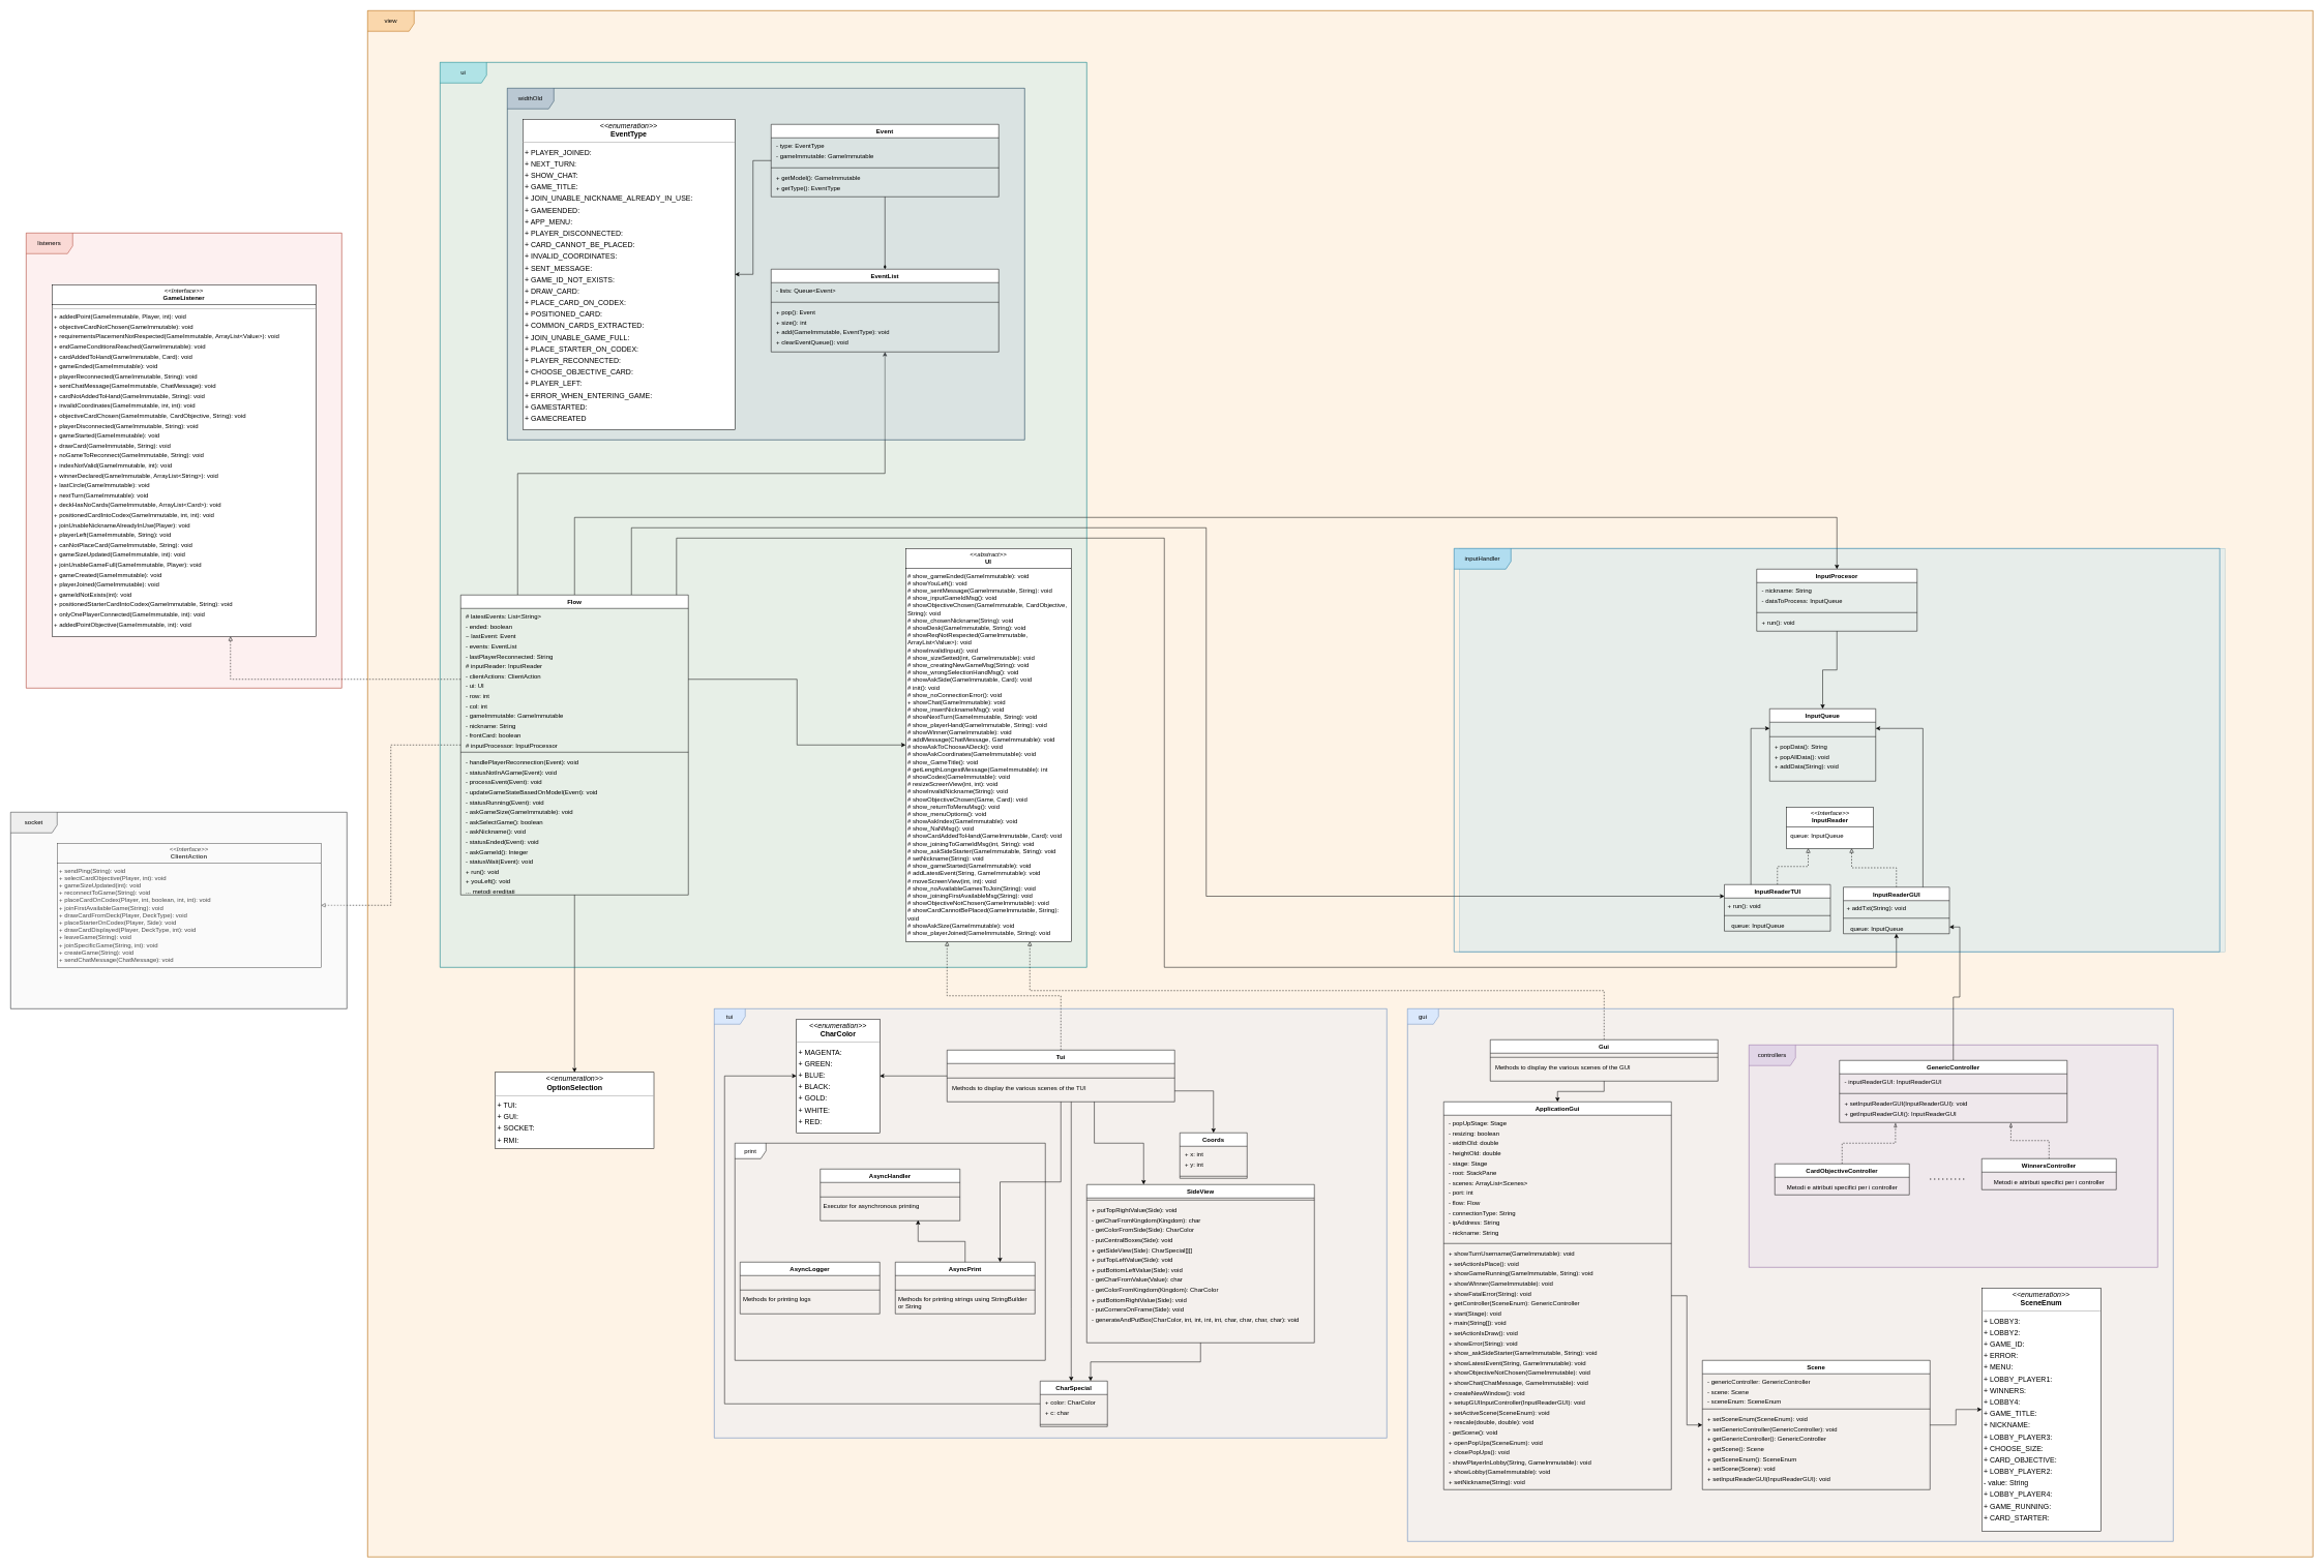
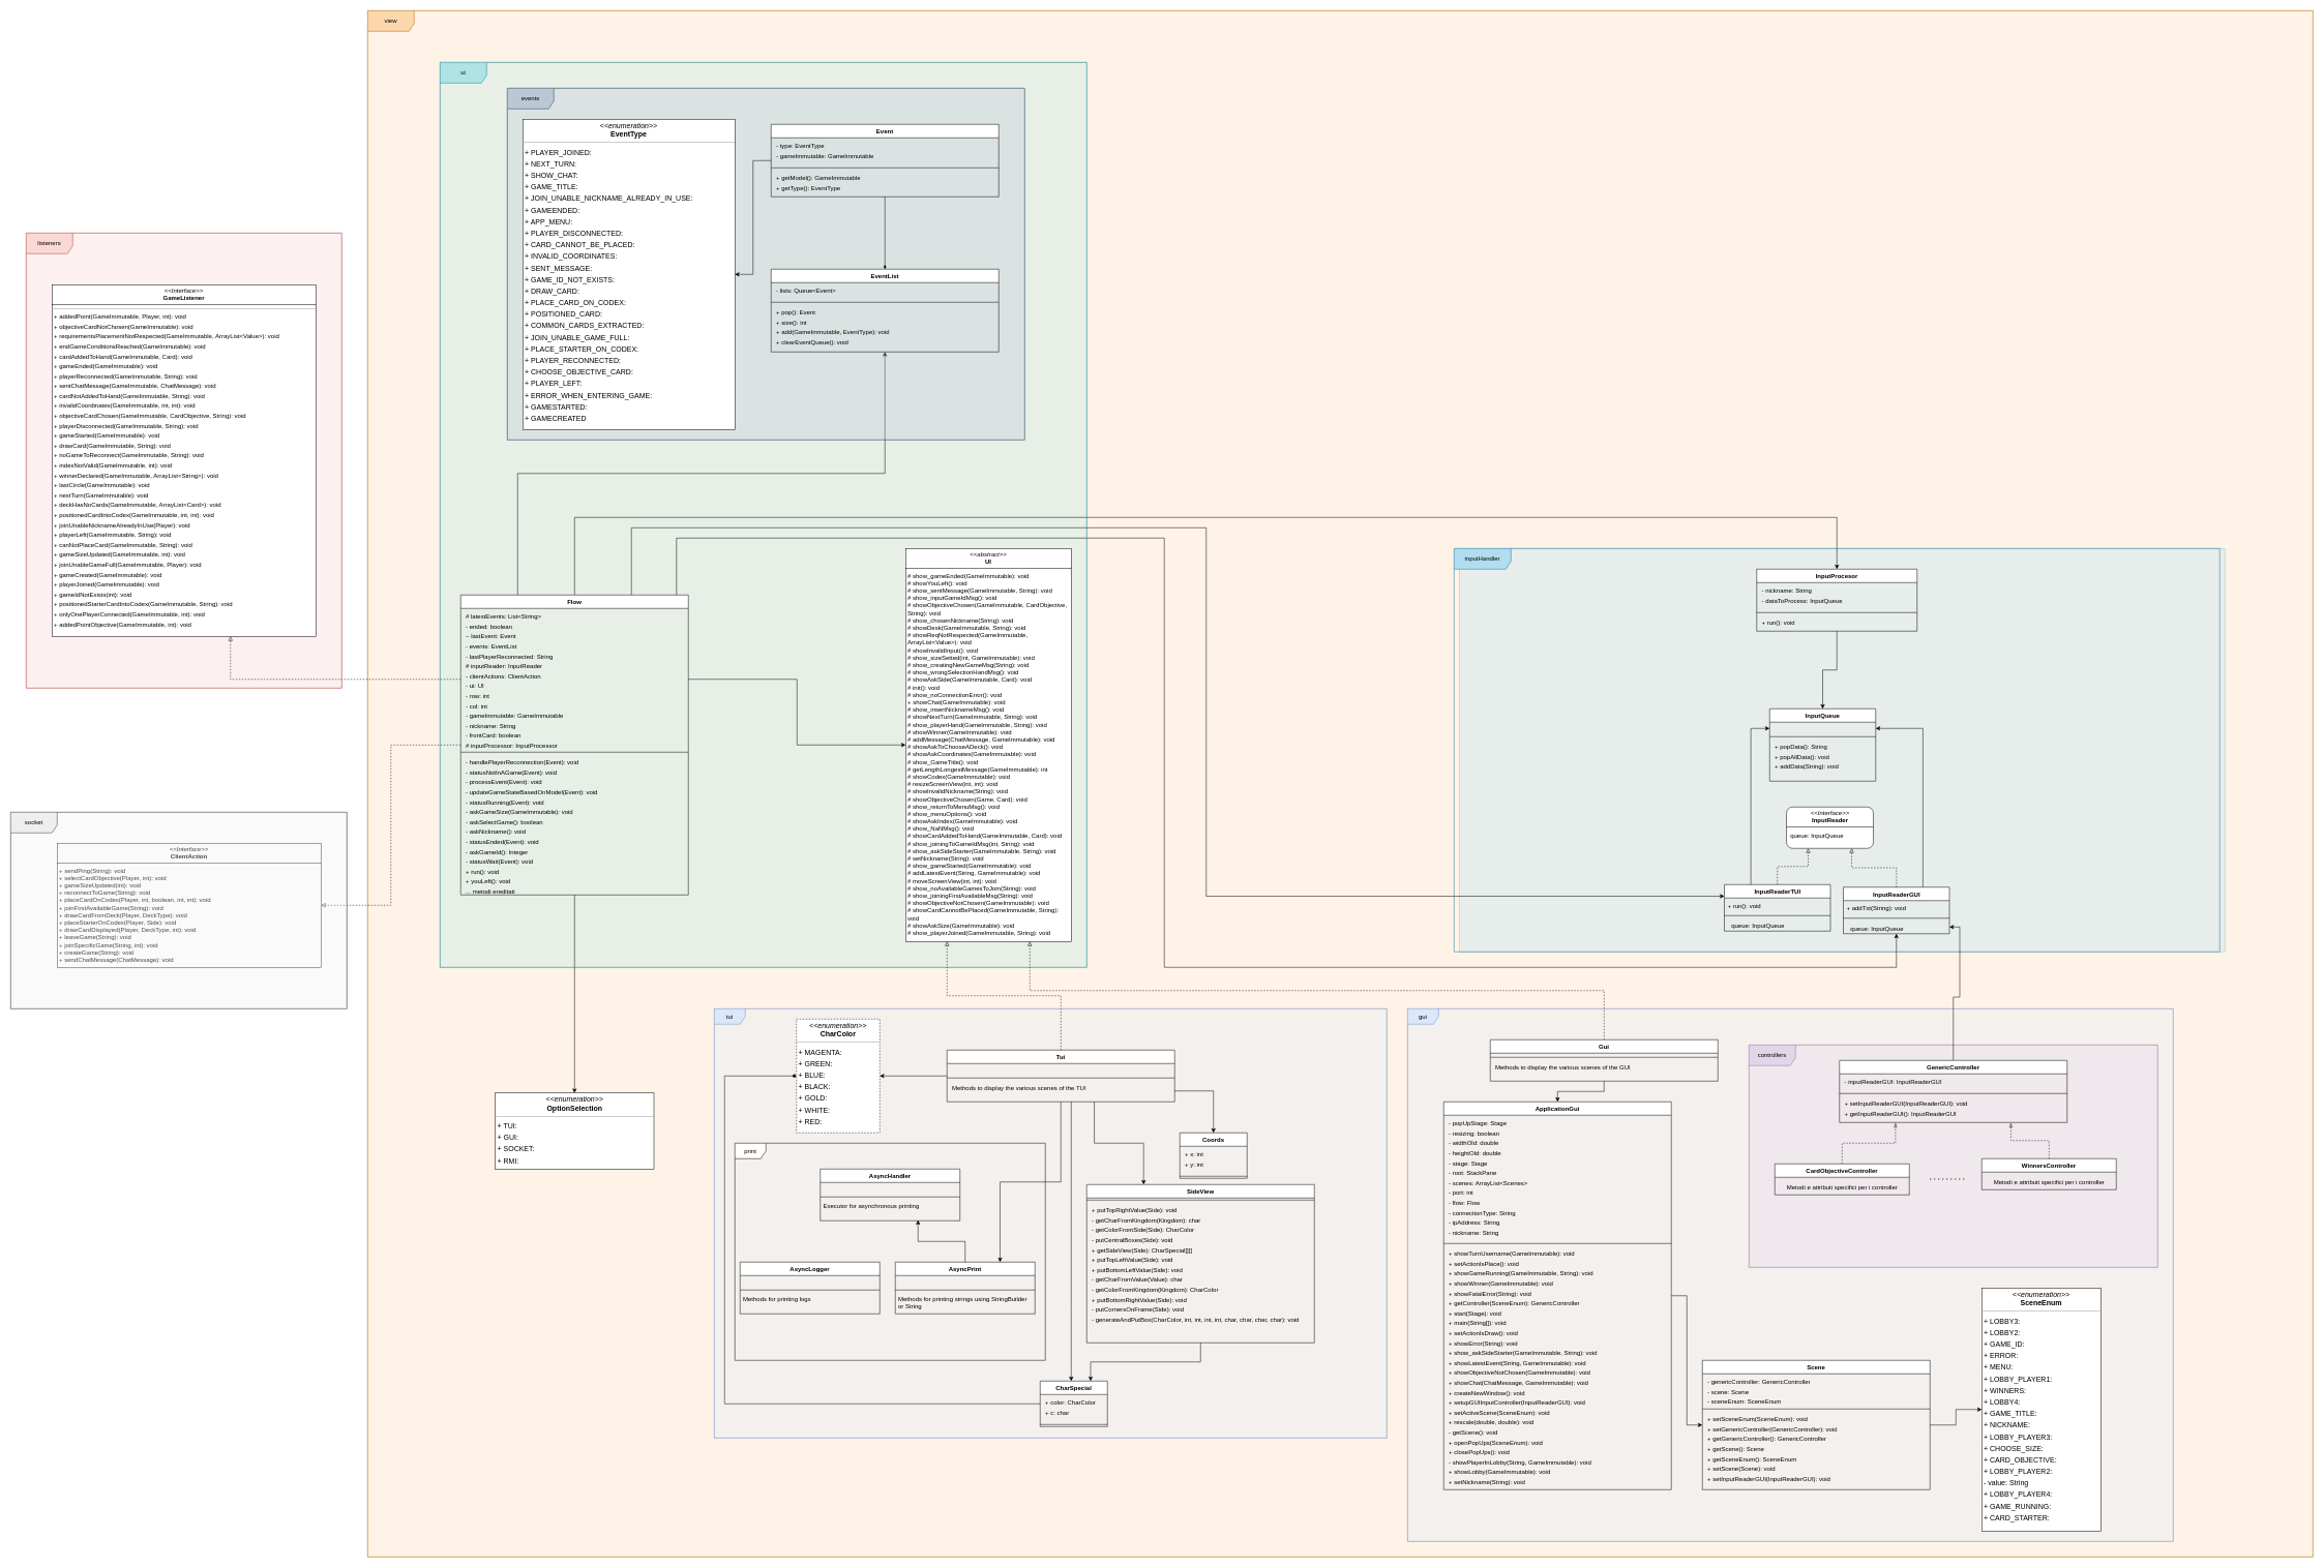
- <mxCell id="123" value="widthOld" style="shape=umlFrame;whiteSpace=wrap;html=1;pointerEvents=0;width=90;height=40;fillColor=#bac8d3;strokeColor=#23445d;" parent="1" vertex="1"><mxGeometry x="980" y="170" width="1000" height="680" as="geometry" /></mxCell>
+ <mxCell id="123" value="events" style="shape=umlFrame;whiteSpace=wrap;html=1;pointerEvents=0;width=90;height=40;fillColor=#bac8d3;strokeColor=#23445d;" parent="1" vertex="1"><mxGeometry x="980" y="170" width="1000" height="680" as="geometry" /></mxCell>
- <mxCell id="108" value="&lt;p style=&quot;margin:0px;margin-top:4px;text-align:center;&quot;&gt;&lt;i&gt;&amp;lt;&amp;lt;Interface&amp;gt;&amp;gt;&lt;/i&gt;&lt;br&gt;&lt;b&gt;InputReader&lt;/b&gt;&lt;/p&gt;&lt;hr size=&quot;1&quot; style=&quot;border-style:solid;&quot;&gt;&lt;p style=&quot;margin:0 0 0 4px;line-height:1.6;&quot;&gt;&amp;nbsp;queue: InputQueue&lt;/p&gt;" style="verticalAlign=top;align=left;overflow=fill;html=1;whiteSpace=wrap;" parent="107" vertex="1"><mxGeometry x="120" width="168" height="80" as="geometry" /></mxCell>
+ <mxCell id="108" value="&lt;p style=&quot;margin:0px;margin-top:4px;text-align:center;&quot;&gt;&lt;i&gt;&amp;lt;&amp;lt;Interface&amp;gt;&amp;gt;&lt;/i&gt;&lt;br&gt;&lt;b&gt;InputReader&lt;/b&gt;&lt;/p&gt;&lt;hr size=&quot;1&quot; style=&quot;border-style:solid;&quot;&gt;&lt;p style=&quot;margin:0 0 0 4px;line-height:1.6;&quot;&gt;&amp;nbsp;queue: InputQueue&lt;/p&gt;" style="verticalAlign=top;align=left;overflow=fill;html=1;whiteSpace=wrap;rounded=1;" parent="107" vertex="1"><mxGeometry x="120" width="168" height="80" as="geometry" /></mxCell>
- <mxCell id="62" style="edgeStyle=orthogonalEdgeStyle;rounded=0;orthogonalLoop=1;jettySize=auto;html=1;" parent="1" source="63" target="56" edge="1"><mxGeometry relative="1" as="geometry"><Array as="points"><mxPoint x="1400" y="2714" /><mxPoint x="1400" y="2080" /></Array></mxGeometry></mxCell>
+ <mxCell id="62" style="edgeStyle=orthogonalEdgeStyle;rounded=0;orthogonalLoop=1;jettySize=auto;html=1;endArrow=diamond;" parent="1" source="63" target="56" edge="1"><mxGeometry relative="1" as="geometry"><Array as="points"><mxPoint x="1400" y="2714" /><mxPoint x="1400" y="2080" /></Array></mxGeometry></mxCell>
- <mxCell id="56" value="&lt;p style=&quot;margin:0px;margin-top:4px;text-align:center;&quot;&gt;&lt;i&gt;&amp;lt;&amp;lt;enumeration&amp;gt;&amp;gt;&lt;/i&gt;&lt;br/&gt;&lt;b&gt;CharColor&lt;/b&gt;&lt;/p&gt;&lt;hr size=&quot;1&quot;/&gt;&lt;p style=&quot;margin:0 0 0 4px;line-height:1.6;&quot;&gt;+ MAGENTA: &lt;br/&gt;+ GREEN: &lt;br/&gt;+ BLUE: &lt;br/&gt;+ BLACK: &lt;br/&gt;+ GOLD: &lt;br/&gt;+ WHITE: &lt;br/&gt;+ RED: &lt;/p&gt;" style="verticalAlign=top;align=left;overflow=fill;fontSize=14;fontFamily=Helvetica;html=1;rounded=0;shadow=0;comic=0;labelBackgroundColor=none;strokeWidth=1;" parent="1" vertex="1"><mxGeometry x="1539" y="1970" width="161" height="220" as="geometry" /></mxCell>
+ <mxCell id="56" value="&lt;p style=&quot;margin:0px;margin-top:4px;text-align:center;&quot;&gt;&lt;i&gt;&amp;lt;&amp;lt;enumeration&amp;gt;&amp;gt;&lt;/i&gt;&lt;br/&gt;&lt;b&gt;CharColor&lt;/b&gt;&lt;/p&gt;&lt;hr size=&quot;1&quot;/&gt;&lt;p style=&quot;margin:0 0 0 4px;line-height:1.6;&quot;&gt;+ MAGENTA: &lt;br/&gt;+ GREEN: &lt;br/&gt;+ BLUE: &lt;br/&gt;+ BLACK: &lt;br/&gt;+ GOLD: &lt;br/&gt;+ WHITE: &lt;br/&gt;+ RED: &lt;/p&gt;" style="verticalAlign=top;align=left;overflow=fill;fontSize=14;fontFamily=Helvetica;html=1;rounded=0;shadow=0;comic=0;labelBackgroundColor=none;strokeWidth=1;dashed=1;" parent="1" vertex="1"><mxGeometry x="1539" y="1970" width="161" height="220" as="geometry" /></mxCell>
- <mxCell id="23" value="&lt;p style=&quot;margin:0px;margin-top:4px;text-align:center;&quot;&gt;&lt;i&gt;&amp;lt;&amp;lt;enumeration&amp;gt;&amp;gt;&lt;/i&gt;&lt;br&gt;&lt;b&gt;OptionSelection&lt;/b&gt;&lt;/p&gt;&lt;hr size=&quot;1&quot;&gt;&lt;p style=&quot;margin:0 0 0 4px;line-height:1.6;&quot;&gt;+ TUI: &lt;br&gt;+ GUI: &lt;br&gt;+ SOCKET: &lt;br&gt;+ RMI: &lt;/p&gt;&lt;p style=&quot;margin:0 0 0 4px;line-height:1.6;&quot;&gt;&lt;br&gt;&lt;/p&gt;" style="verticalAlign=top;align=left;overflow=fill;fontSize=14;fontFamily=Helvetica;html=1;rounded=0;shadow=0;comic=0;labelBackgroundColor=none;strokeWidth=1;" parent="1" vertex="1"><mxGeometry x="956.5" y="2073" width="307" height="147" as="geometry" /></mxCell>
+ <mxCell id="23" value="&lt;p style=&quot;margin:0px;margin-top:4px;text-align:center;&quot;&gt;&lt;i&gt;&amp;lt;&amp;lt;enumeration&amp;gt;&amp;gt;&lt;/i&gt;&lt;br&gt;&lt;b&gt;OptionSelection&lt;/b&gt;&lt;/p&gt;&lt;hr size=&quot;1&quot;&gt;&lt;p style=&quot;margin:0 0 0 4px;line-height:1.6;&quot;&gt;+ TUI: &lt;br&gt;+ GUI: &lt;br&gt;+ SOCKET: &lt;br&gt;+ RMI: &lt;/p&gt;&lt;p style=&quot;margin:0 0 0 4px;line-height:1.6;&quot;&gt;&lt;br&gt;&lt;/p&gt;" style="verticalAlign=top;align=left;overflow=fill;fontSize=14;fontFamily=Helvetica;html=1;rounded=0;shadow=0;comic=0;labelBackgroundColor=none;strokeWidth=1;" parent="1" vertex="1"><mxGeometry x="956.5" y="2113" width="307" height="147" as="geometry" /></mxCell>
